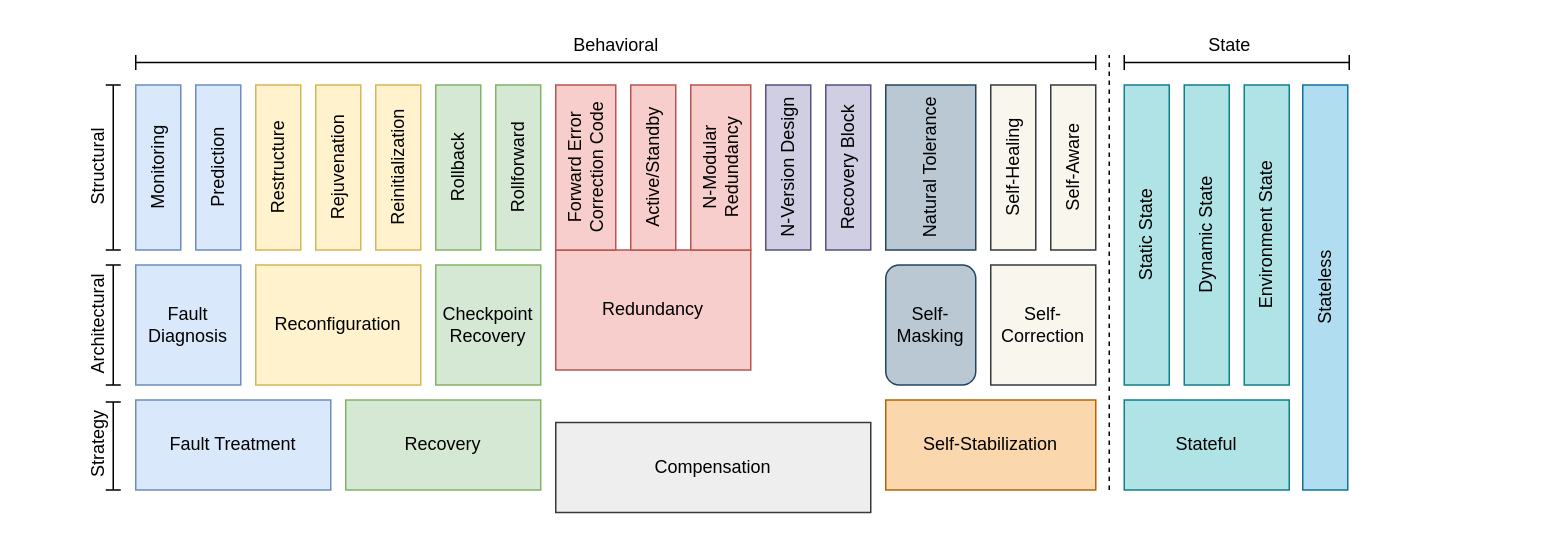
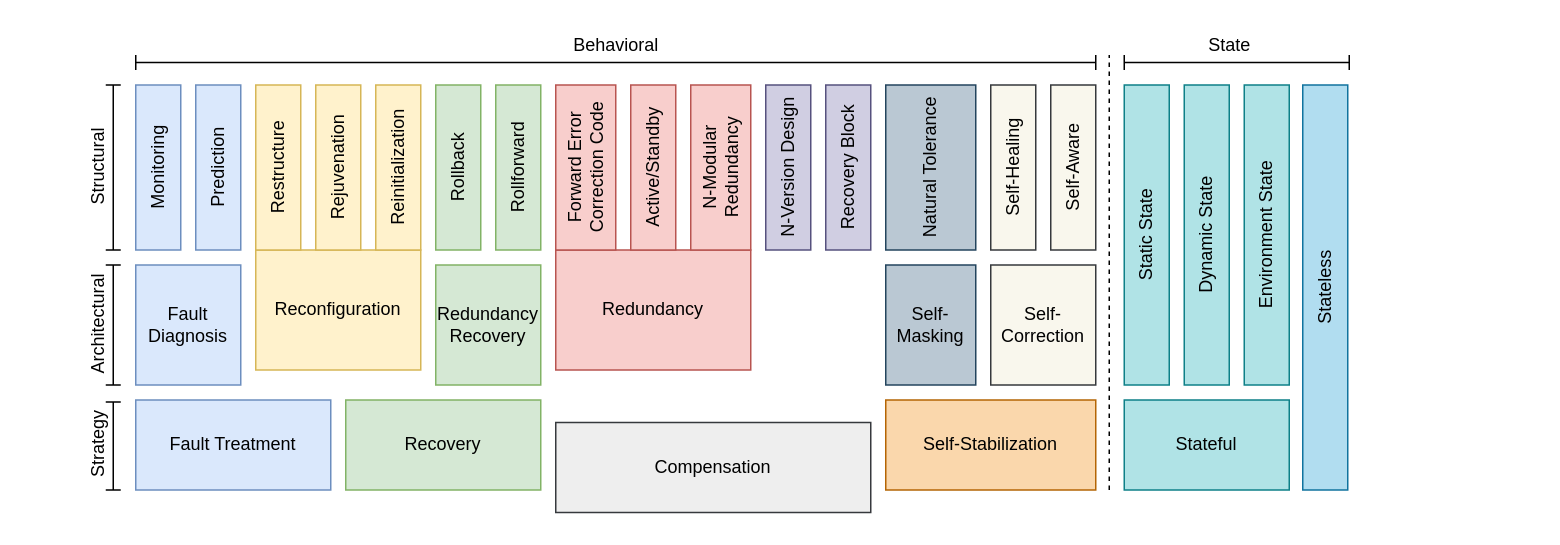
- <mxCell id="6" value="Reconfiguration" style="rounded=0;whiteSpace=wrap;html=1;fillColor=#fff2cc;strokeColor=#d6b656;" parent="1" vertex="1"><mxGeometry x="170" y="176" width="110" height="80" as="geometry" /></mxCell>
+ <mxCell id="6" value="Reconfiguration" style="rounded=0;whiteSpace=wrap;html=1;fillColor=#fff2cc;strokeColor=#d6b656;" parent="1" vertex="1"><mxGeometry x="170" y="166" width="110" height="80" as="geometry" /></mxCell>
- <mxCell id="7" value="Checkpoint Recovery" style="rounded=0;whiteSpace=wrap;html=1;fillColor=#d5e8d4;strokeColor=#82b366;" parent="1" vertex="1"><mxGeometry x="290" y="176" width="70" height="80" as="geometry" /></mxCell>
+ <mxCell id="7" value="Redundancy Recovery" style="rounded=0;whiteSpace=wrap;html=1;fillColor=#d5e8d4;strokeColor=#82b366;" parent="1" vertex="1"><mxGeometry x="290" y="176" width="70" height="80" as="geometry" /></mxCell>
- <mxCell id="37" value="Self-Masking" style="whiteSpace=wrap;html=1;fillColor=#bac8d3;strokeColor=#23445d;rounded=1;" parent="1" vertex="1"><mxGeometry x="590" y="176" width="60" height="80" as="geometry" /></mxCell>
+ <mxCell id="37" value="Self-Masking" style="rounded=0;whiteSpace=wrap;html=1;fillColor=#bac8d3;strokeColor=#23445d;" parent="1" vertex="1"><mxGeometry x="590" y="176" width="60" height="80" as="geometry" /></mxCell>
